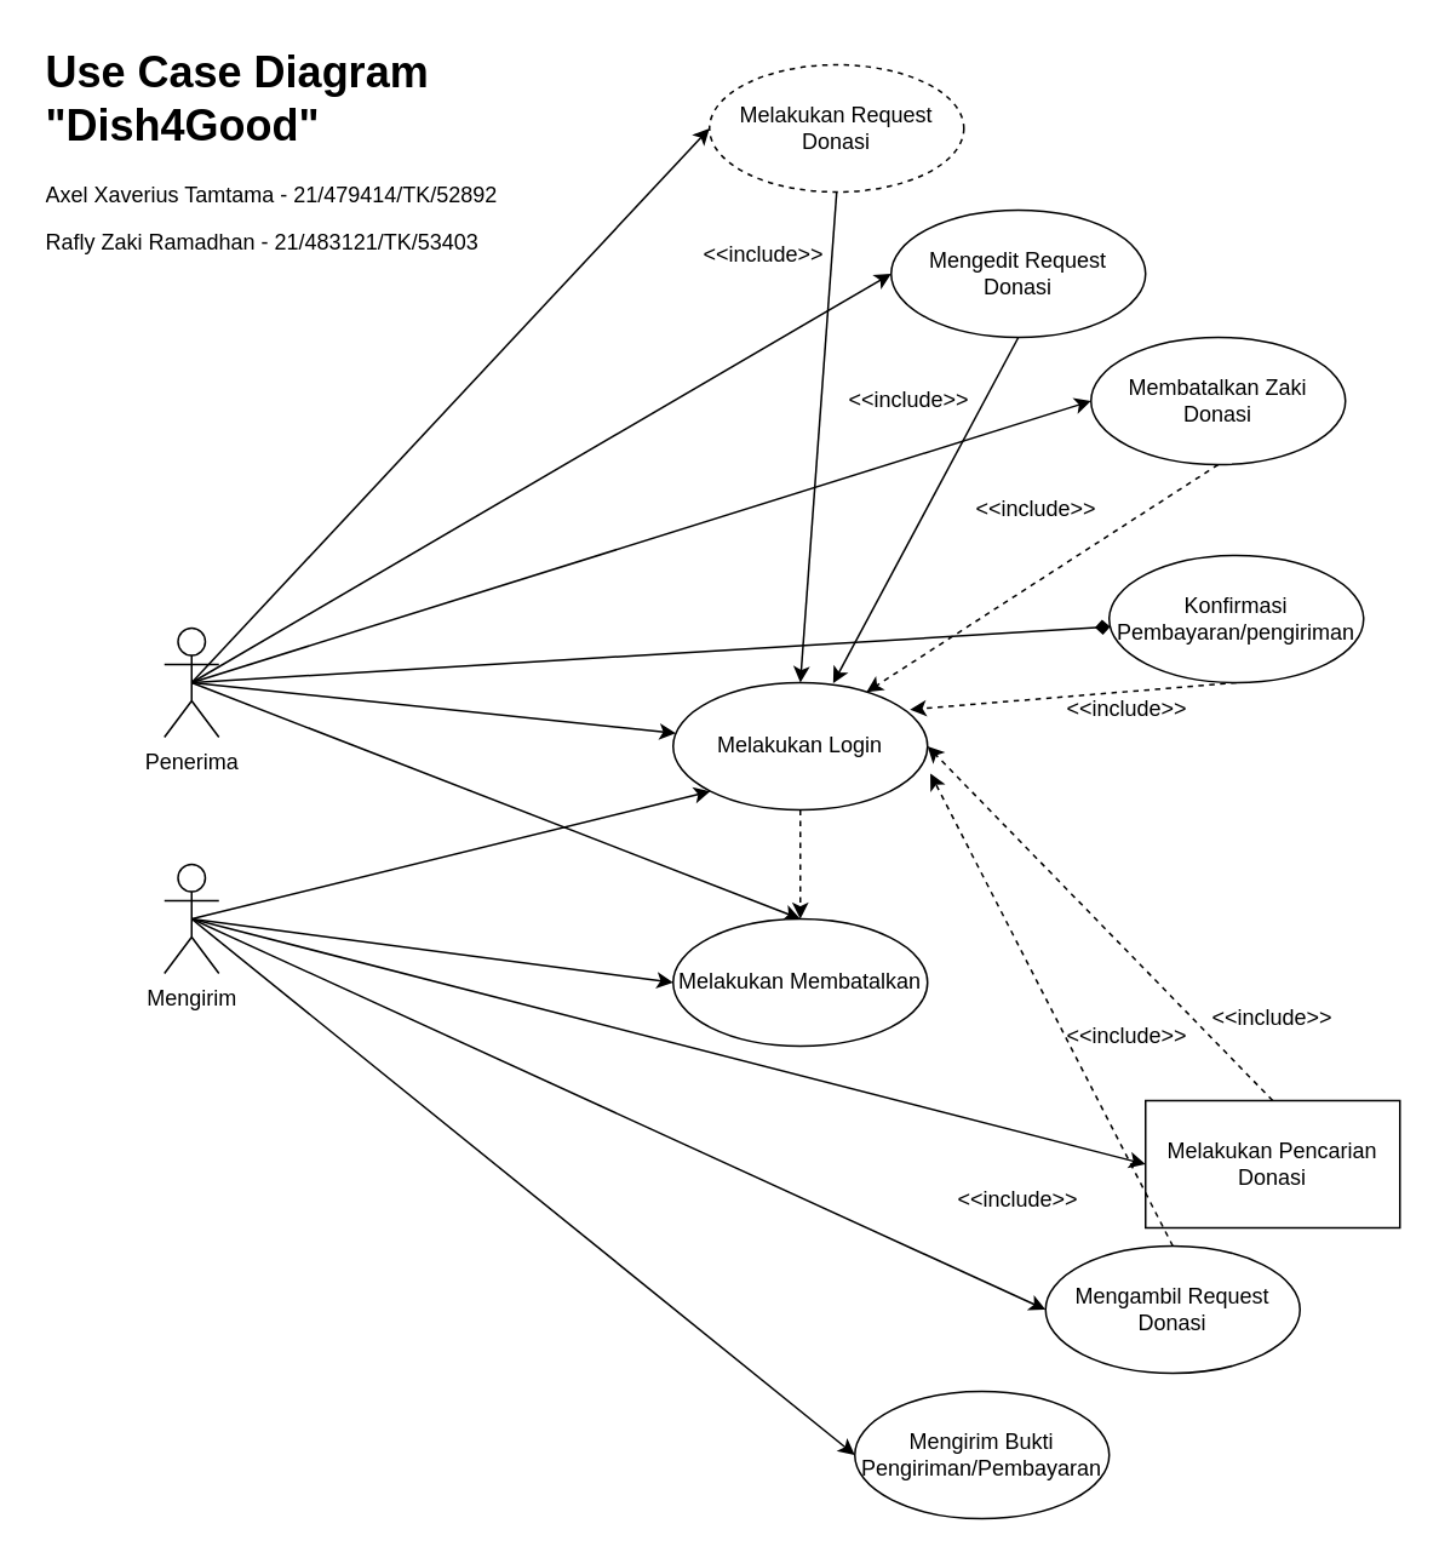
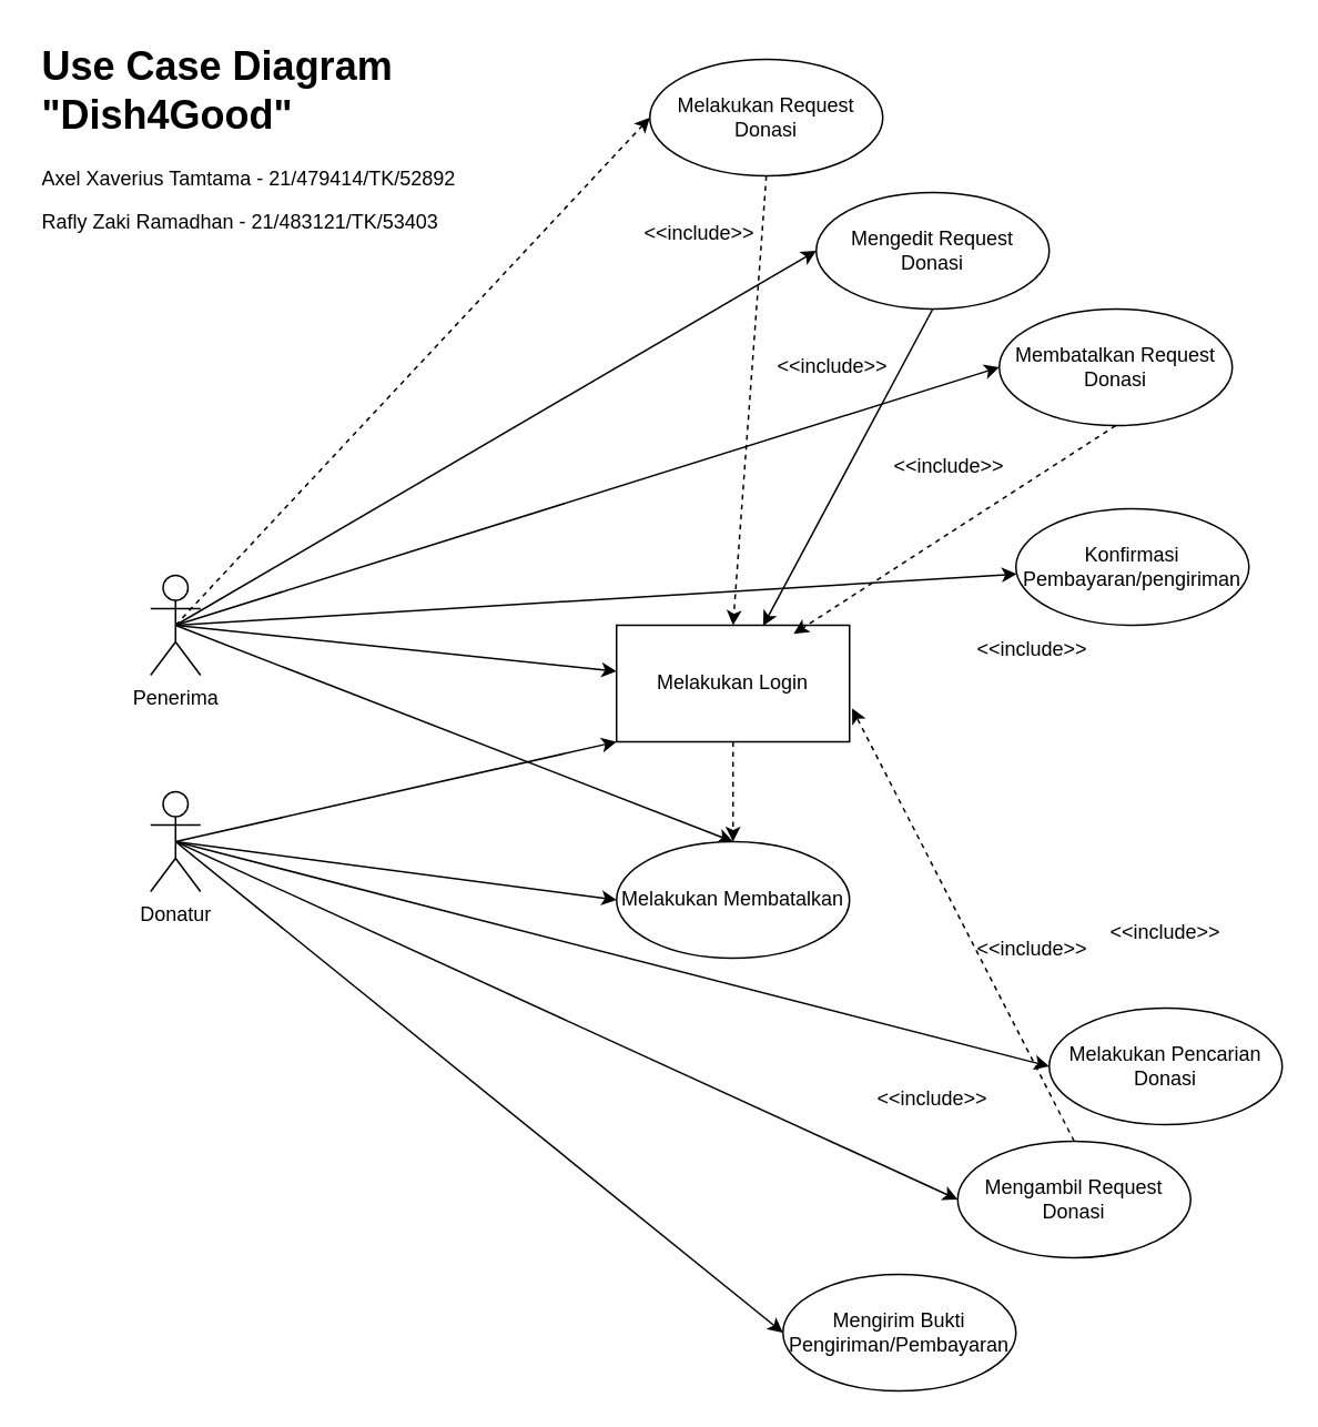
- <mxCell id="21" value="Melakukan Request Donasi" style="ellipse;whiteSpace=wrap;html=1;dashed=1;" vertex="1" parent="1"><mxGeometry x="390" y="35" width="140" height="70" as="geometry" /></mxCell>
+ <mxCell id="21" value="Melakukan Request Donasi" style="ellipse;whiteSpace=wrap;html=1;" vertex="1" parent="1"><mxGeometry x="390" y="35" width="140" height="70" as="geometry" /></mxCell>
- <mxCell id="25" value="Membatalkan Zaki Donasi" style="ellipse;whiteSpace=wrap;html=1;" vertex="1" parent="1"><mxGeometry x="600" y="185" width="140" height="70" as="geometry" /></mxCell>
+ <mxCell id="25" value="Membatalkan Request Donasi" style="ellipse;whiteSpace=wrap;html=1;" vertex="1" parent="1"><mxGeometry x="600" y="185" width="140" height="70" as="geometry" /></mxCell>
- <mxCell id="10" style="edgeStyle=none;rounded=0;orthogonalLoop=1;jettySize=auto;html=1;exitX=0.5;exitY=0.5;exitDx=0;exitDy=0;exitPerimeter=0;entryX=0;entryY=0.5;entryDx=0;entryDy=0;" edge="1" parent="1" source="14" target="21"><mxGeometry relative="1" as="geometry" /></mxCell>
+ <mxCell id="10" style="edgeStyle=none;rounded=0;orthogonalLoop=1;jettySize=auto;html=1;exitX=0.5;exitY=0.5;exitDx=0;exitDy=0;exitPerimeter=0;entryX=0;entryY=0.5;entryDx=0;entryDy=0;dashed=1;" edge="1" parent="1" source="14" target="21"><mxGeometry relative="1" as="geometry" /></mxCell>
- <mxCell id="20" style="rounded=0;orthogonalLoop=1;jettySize=auto;html=1;exitX=0.5;exitY=1;exitDx=0;exitDy=0;entryX=0.5;entryY=0;entryDx=0;entryDy=0;dashed=0;" edge="1" parent="1" source="21" target="17"><mxGeometry relative="1" as="geometry" /></mxCell>
+ <mxCell id="20" style="rounded=0;orthogonalLoop=1;jettySize=auto;html=1;exitX=0.5;exitY=1;exitDx=0;exitDy=0;entryX=0.5;entryY=0;entryDx=0;entryDy=0;dashed=1;" edge="1" parent="1" source="21" target="17"><mxGeometry relative="1" as="geometry" /></mxCell>
- <mxCell id="13" style="edgeStyle=none;rounded=0;orthogonalLoop=1;jettySize=auto;html=1;exitX=0.5;exitY=0.5;exitDx=0;exitDy=0;exitPerimeter=0;endArrow=diamond;" edge="1" parent="1" source="14" target="30"><mxGeometry relative="1" as="geometry" /></mxCell>
+ <mxCell id="13" style="edgeStyle=none;rounded=0;orthogonalLoop=1;jettySize=auto;html=1;exitX=0.5;exitY=0.5;exitDx=0;exitDy=0;exitPerimeter=0;" edge="1" parent="1" source="14" target="30"><mxGeometry relative="1" as="geometry" /></mxCell>
- <mxCell id="29" style="edgeStyle=none;rounded=0;orthogonalLoop=1;jettySize=auto;html=1;exitX=0.5;exitY=1;exitDx=0;exitDy=0;entryX=0.931;entryY=0.211;entryDx=0;entryDy=0;entryPerimeter=0;dashed=1;" edge="1" parent="1" source="30" target="17"><mxGeometry relative="1" as="geometry" /></mxCell>
- <mxCell id="17" value="Melakukan Login" style="ellipse;whiteSpace=wrap;html=1;" vertex="1" parent="1"><mxGeometry x="370" y="375" width="140" height="70" as="geometry" /></mxCell>
+ <mxCell id="17" value="Melakukan Login" style="whiteSpace=wrap;html=1;rounded=0;" vertex="1" parent="1"><mxGeometry x="370" y="375" width="140" height="70" as="geometry" /></mxCell>
- <mxCell id="18" style="edgeStyle=none;rounded=0;orthogonalLoop=1;jettySize=auto;html=1;exitX=0.5;exitY=0;exitDx=0;exitDy=0;entryX=1;entryY=0.5;entryDx=0;entryDy=0;dashed=1;" edge="1" parent="1" source="19" target="17"><mxGeometry relative="1" as="geometry" /></mxCell>
- <mxCell id="7" value="Mengirim" style="shape=umlActor;verticalLabelPosition=bottom;verticalAlign=top;html=1;" vertex="1" parent="1"><mxGeometry x="90" y="475" width="30" height="60" as="geometry" /></mxCell>
+ <mxCell id="7" value="Donatur" style="shape=umlActor;verticalLabelPosition=bottom;verticalAlign=top;html=1;" vertex="1" parent="1"><mxGeometry x="90" y="475" width="30" height="60" as="geometry" /></mxCell>
- <mxCell id="19" value="Melakukan Pencarian Donasi" style="whiteSpace=wrap;html=1;rounded=0;" vertex="1" parent="1"><mxGeometry x="630" y="605" width="140" height="70" as="geometry" /></mxCell>
+ <mxCell id="19" value="Melakukan Pencarian Donasi" style="ellipse;whiteSpace=wrap;html=1;" vertex="1" parent="1"><mxGeometry x="630" y="605" width="140" height="70" as="geometry" /></mxCell>
